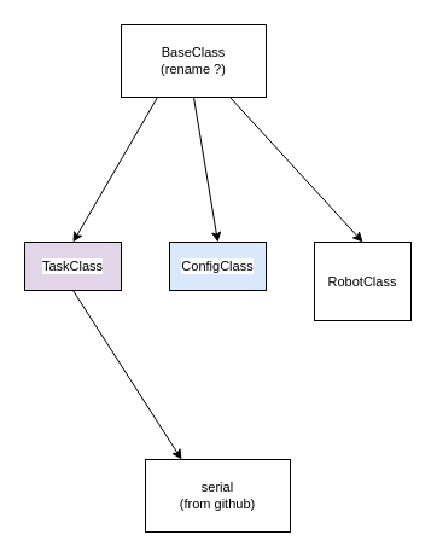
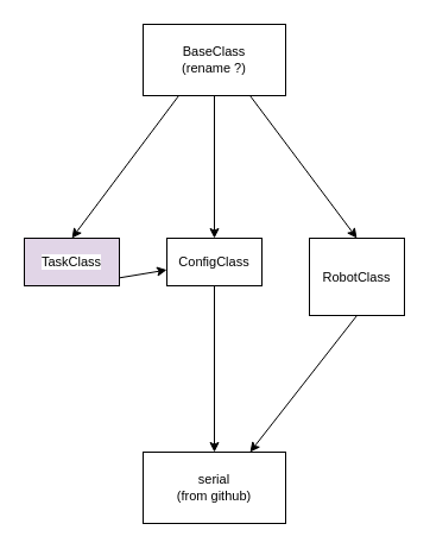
- <mxCell id="11" value="BaseClass&lt;div&gt;(rename ?)&lt;/div&gt;" style="rounded=0;whiteSpace=wrap;html=1;fontFamily=Helvetica;fontSize=11;fontColor=default;labelBackgroundColor=default;" vertex="1" parent="1"><mxGeometry x="100" y="20" width="120" height="60" as="geometry" /></mxCell>
+ <mxCell id="11" value="BaseClass&lt;div&gt;(rename ?)&lt;/div&gt;" style="rounded=0;whiteSpace=wrap;html=1;fontFamily=Helvetica;fontSize=11;fontColor=default;labelBackgroundColor=default;" vertex="1" parent="1"><mxGeometry x="120" y="20" width="120" height="60" as="geometry" /></mxCell>
- <mxCell id="5" value="ConfigClass" style="rounded=0;whiteSpace=wrap;html=1;fontFamily=Helvetica;fontSize=11;fontColor=default;labelBackgroundColor=default;fillColor=#dae8fc;" vertex="1" parent="1"><mxGeometry x="140" y="200" width="80" height="40" as="geometry" /></mxCell>
+ <mxCell id="5" value="ConfigClass" style="rounded=0;whiteSpace=wrap;html=1;fontFamily=Helvetica;fontSize=11;fontColor=default;labelBackgroundColor=default;" vertex="1" parent="1"><mxGeometry x="140" y="200" width="80" height="40" as="geometry" /></mxCell>
+ <mxCell id="4" style="edgeStyle=none;rounded=0;orthogonalLoop=1;jettySize=auto;html=1;exitX=0.5;exitY=1;exitDx=0;exitDy=0;entryX=0.5;entryY=0;entryDx=0;entryDy=0;strokeColor=default;align=center;verticalAlign=middle;fontFamily=Helvetica;fontSize=11;fontColor=default;labelBackgroundColor=default;endArrow=classic;" edge="1" parent="1" source="5" target="12"><mxGeometry relative="1" as="geometry" /></mxCell>
- <mxCell id="2" style="edgeStyle=none;rounded=0;orthogonalLoop=1;jettySize=auto;html=1;exitX=0.5;exitY=1;exitDx=0;exitDy=0;strokeColor=default;align=center;verticalAlign=middle;fontFamily=Helvetica;fontSize=11;fontColor=default;labelBackgroundColor=default;endArrow=classic;entryX=0.25;entryY=0;entryDx=0;entryDy=0;" edge="1" parent="1" source="3" target="12"><mxGeometry relative="1" as="geometry" /></mxCell>
+ <mxCell id="2" style="edgeStyle=none;rounded=0;orthogonalLoop=1;jettySize=auto;html=1;exitX=0.5;exitY=1;exitDx=0;exitDy=0;strokeColor=default;align=center;verticalAlign=middle;fontFamily=Helvetica;fontSize=11;fontColor=default;labelBackgroundColor=default;endArrow=classic;" edge="1" parent="1" source="3" target="5"><mxGeometry relative="1" as="geometry" /></mxCell>
+ <mxCell id="6" style="edgeStyle=none;rounded=0;orthogonalLoop=1;jettySize=auto;html=1;exitX=0.5;exitY=1;exitDx=0;exitDy=0;entryX=0.75;entryY=0;entryDx=0;entryDy=0;strokeColor=default;align=center;verticalAlign=middle;fontFamily=Helvetica;fontSize=11;fontColor=default;labelBackgroundColor=default;endArrow=classic;" edge="1" parent="1" source="7" target="12"><mxGeometry relative="1" as="geometry" /></mxCell>
